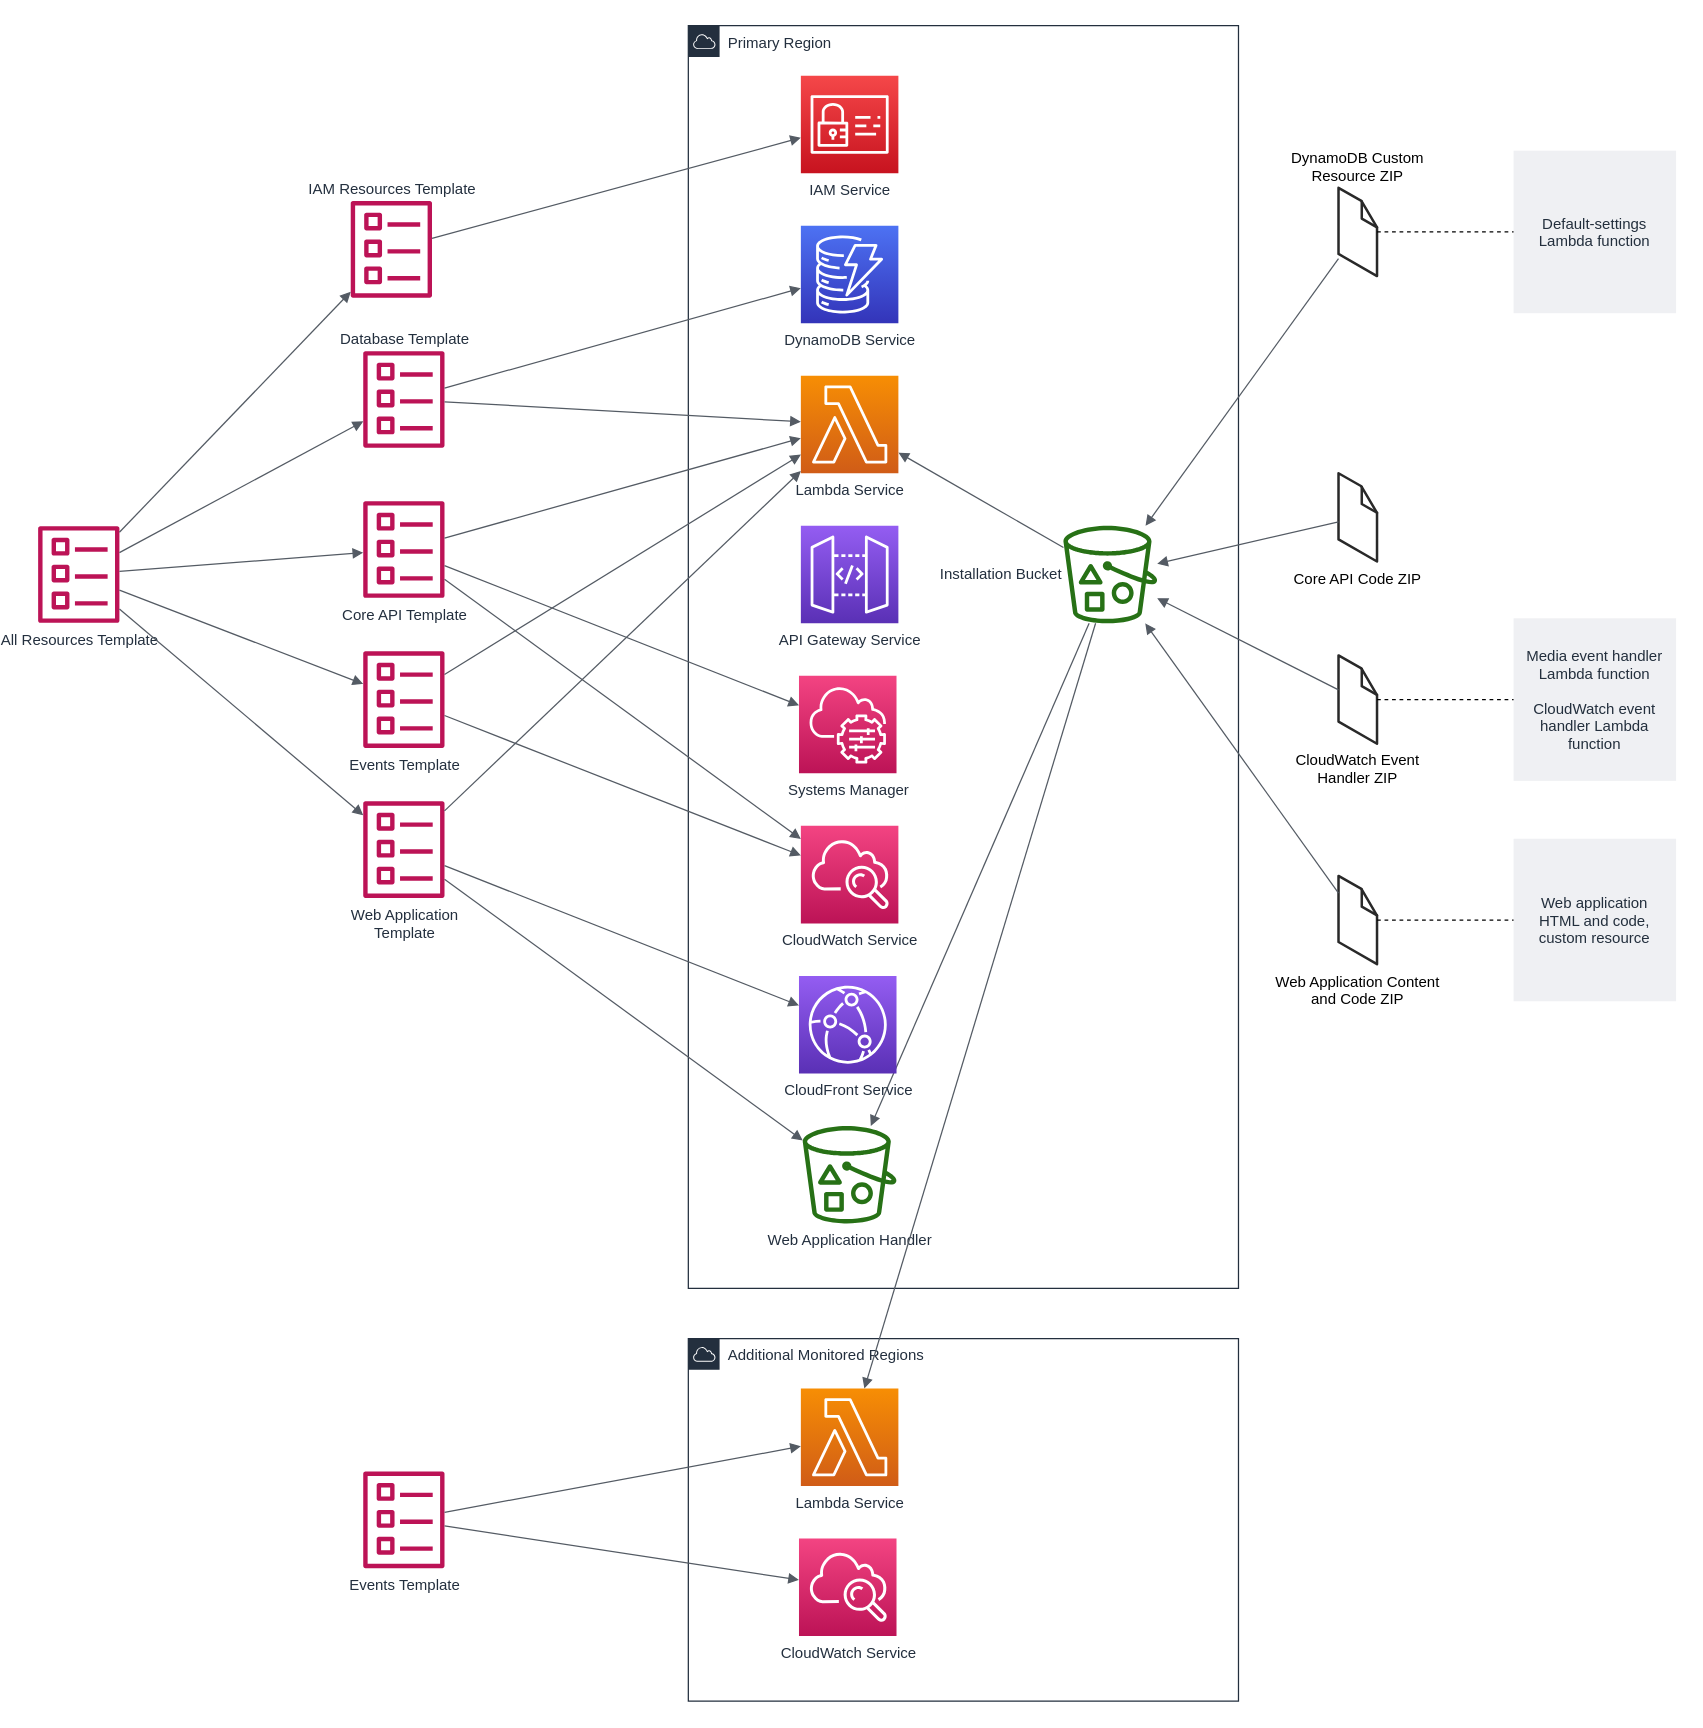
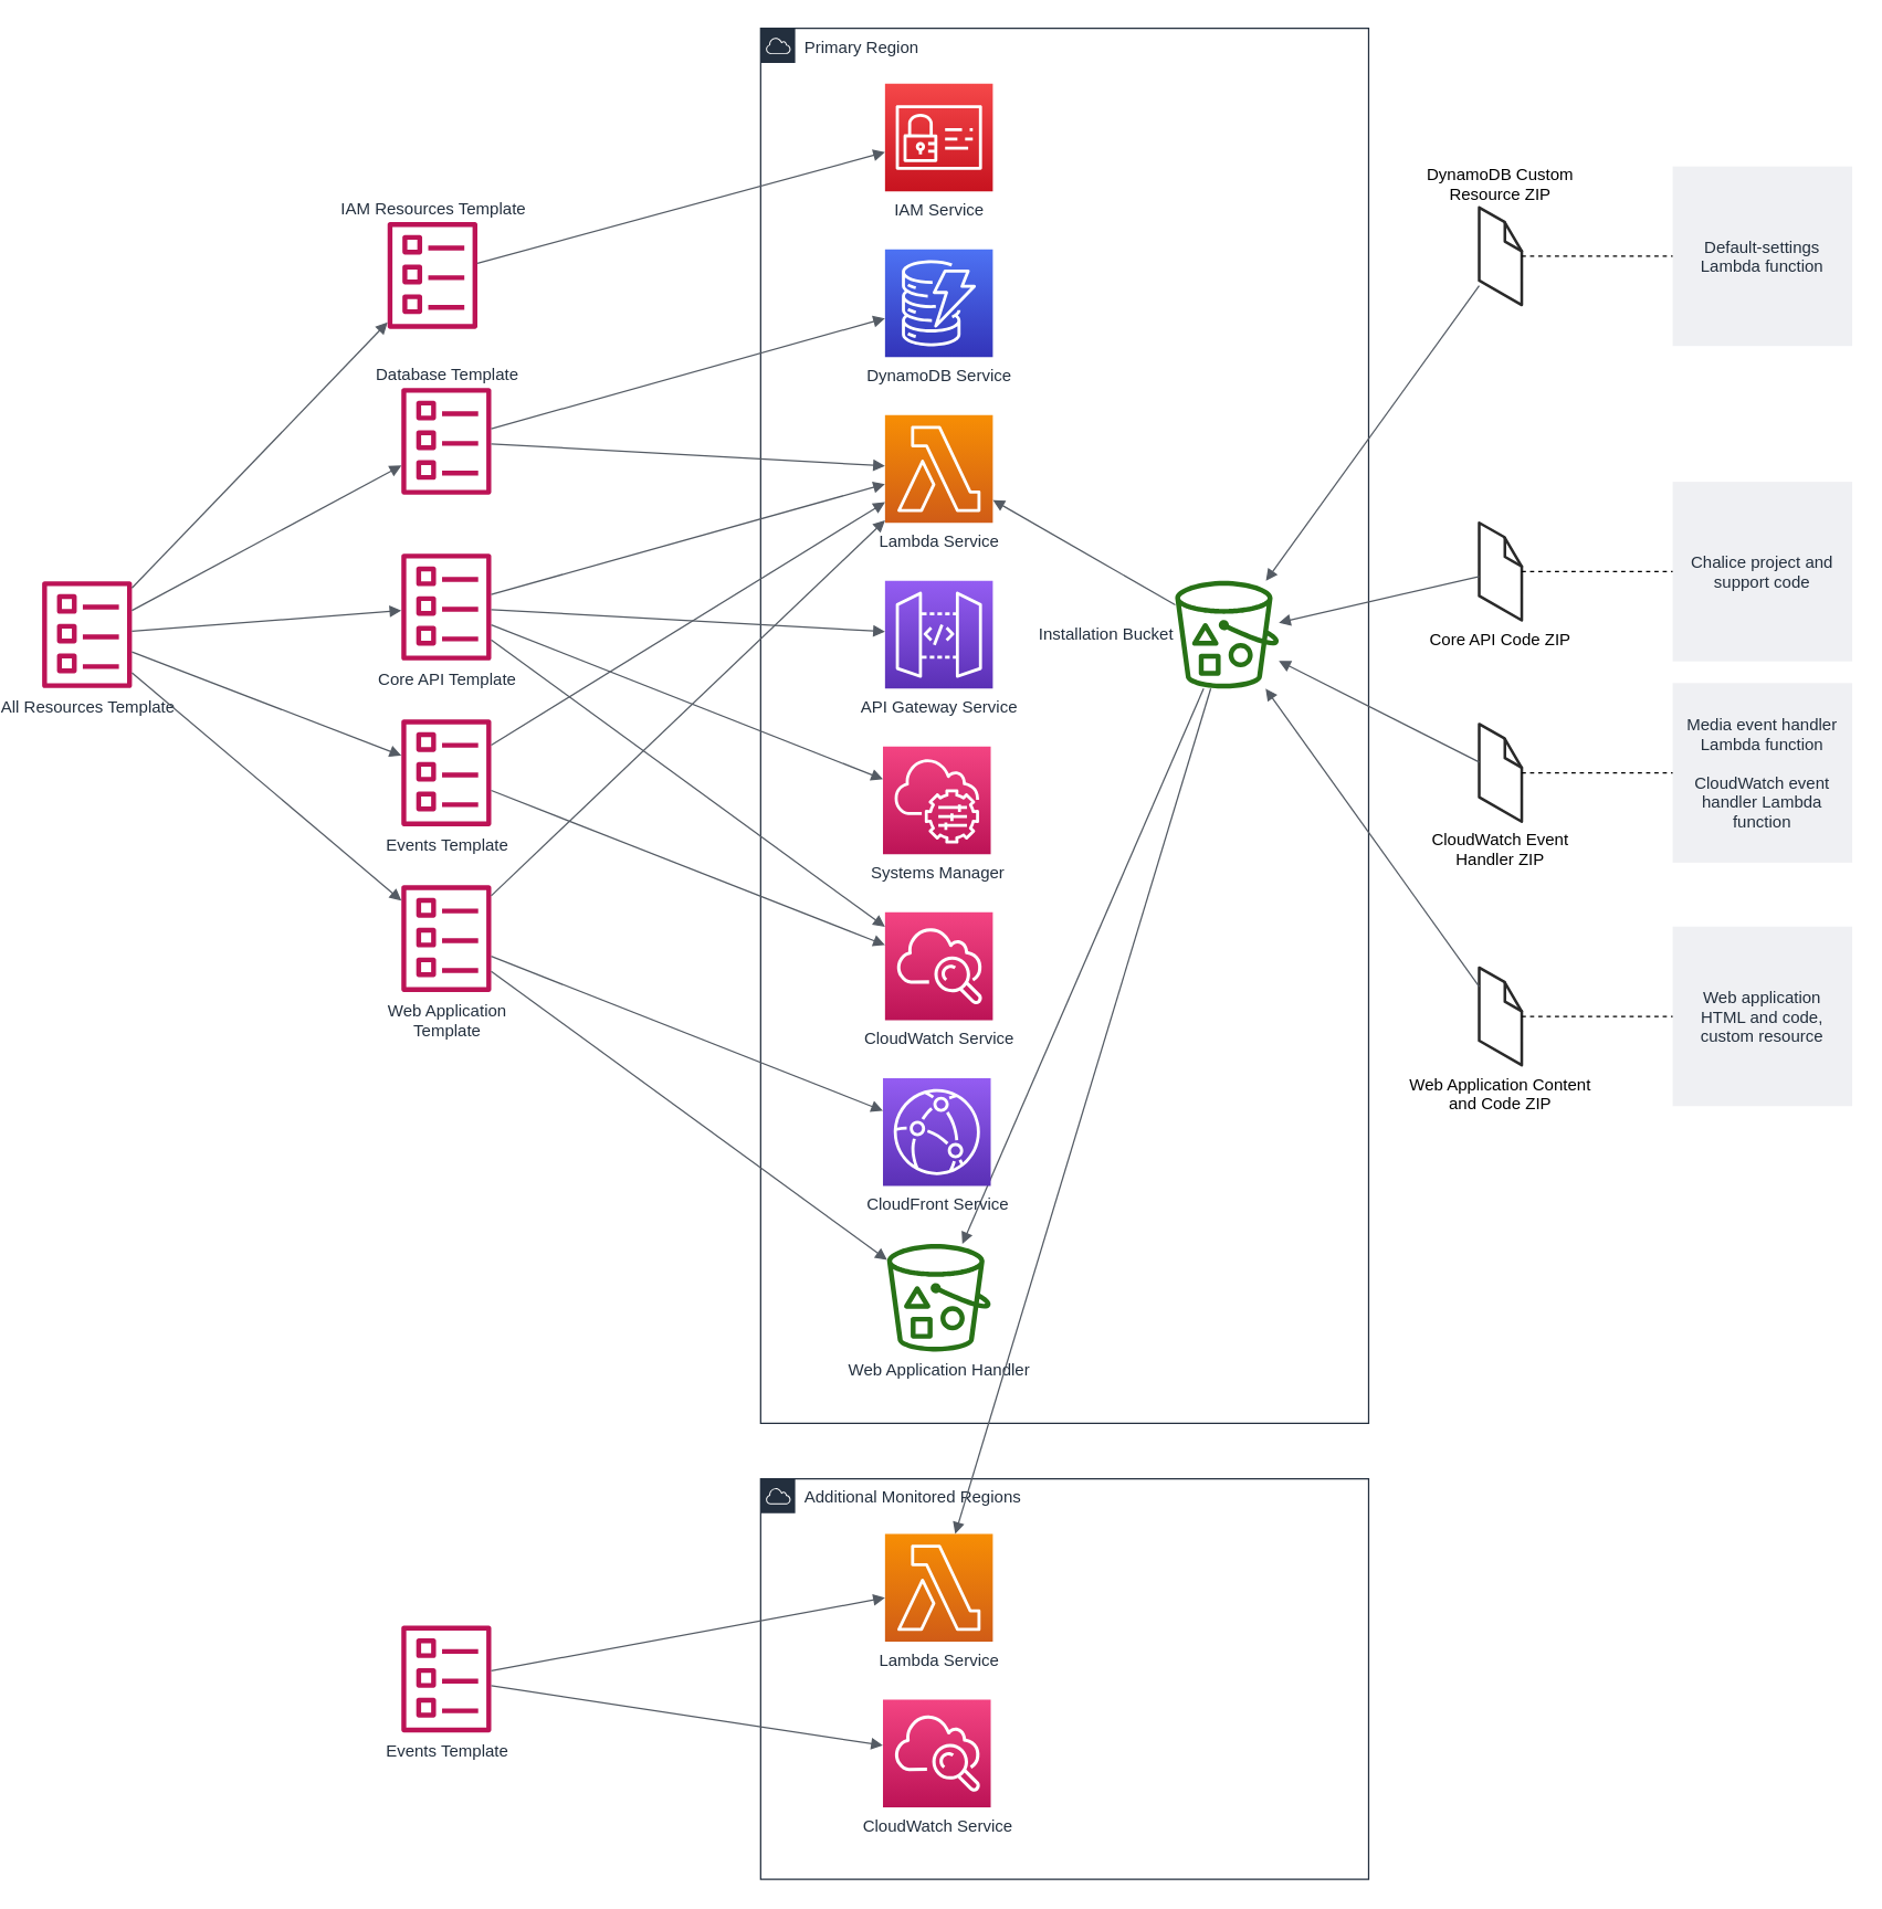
+ <mxCell id="42" value="" style="endArrow=none;dashed=1;html=1;" parent="1" source="18" target="41" edge="1"><mxGeometry width="50" height="50" relative="1" as="geometry"><mxPoint x="1100.8" y="195" as="sourcePoint" /><mxPoint x="1210" y="195" as="targetPoint" /></mxGeometry></mxCell>
+ <mxCell id="41" value="Chalice project and&#10;support code" style="fillColor=#EFF0F3;strokeColor=none;dashed=0;verticalAlign=middle;fontStyle=0;fontColor=#232F3D;" parent="1" vertex="1"><mxGeometry x="1200" y="348.3" width="130" height="130" as="geometry" /></mxCell>
+ <mxCell id="28" value="" style="html=1;endArrow=block;elbow=vertical;startArrow=none;endFill=1;strokeColor=#545B64;rounded=0;" parent="1" source="8" target="34" edge="1"><mxGeometry width="100" relative="1" as="geometry"><mxPoint x="355" y="527.472" as="sourcePoint" /><mxPoint x="650" y="422.834" as="targetPoint" /></mxGeometry></mxCell>
